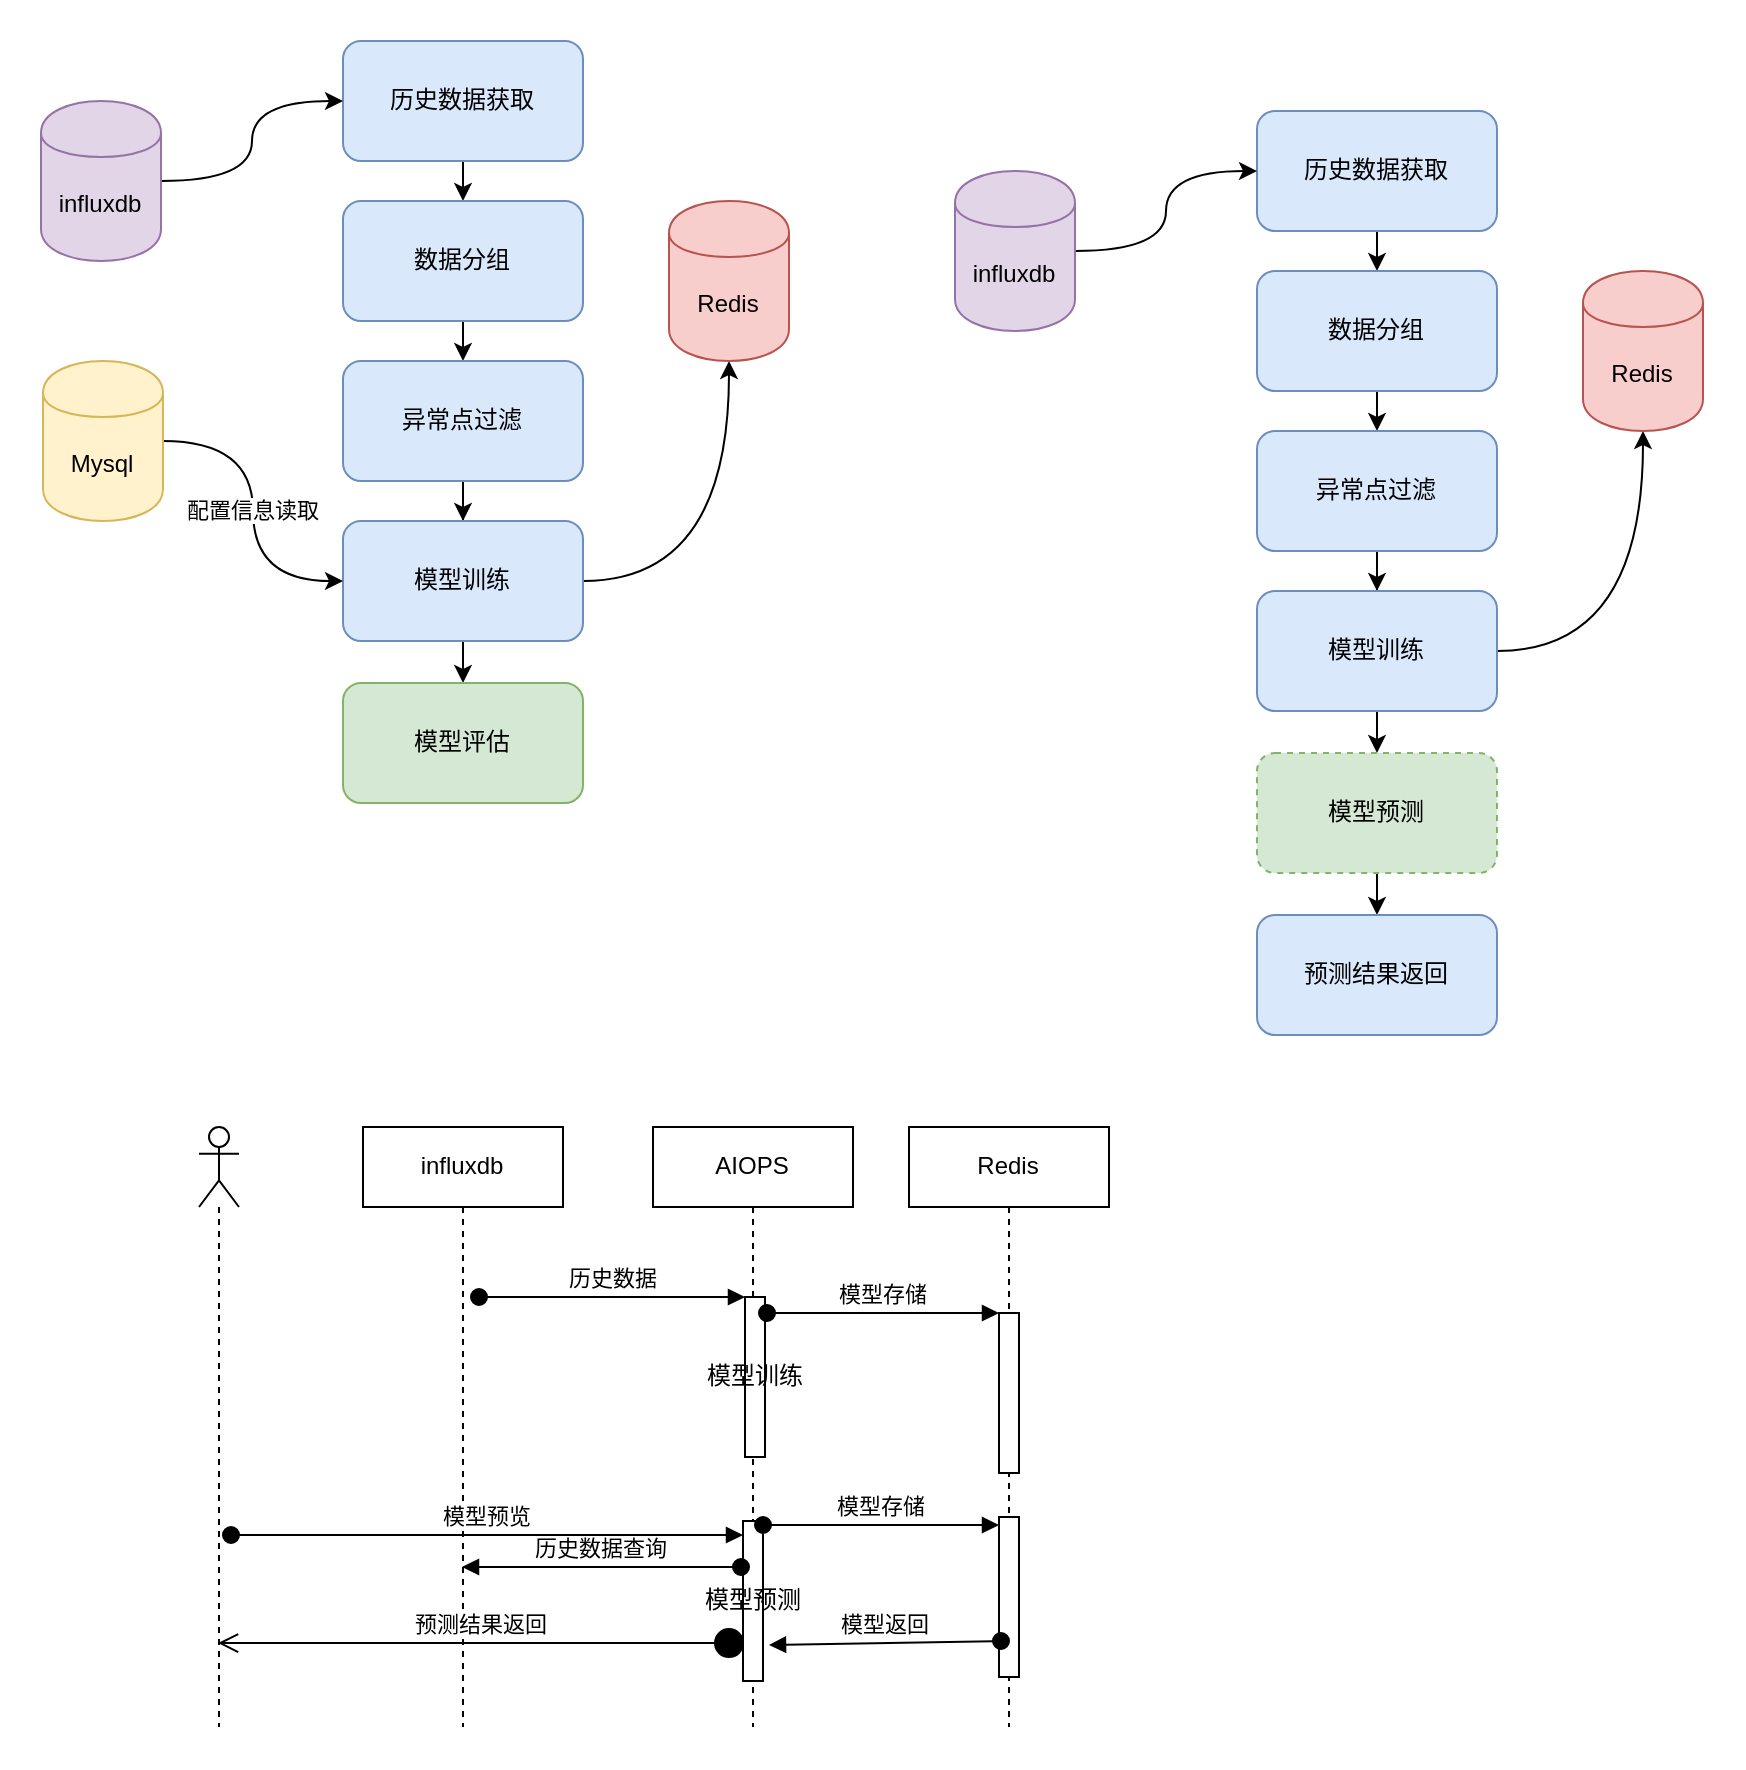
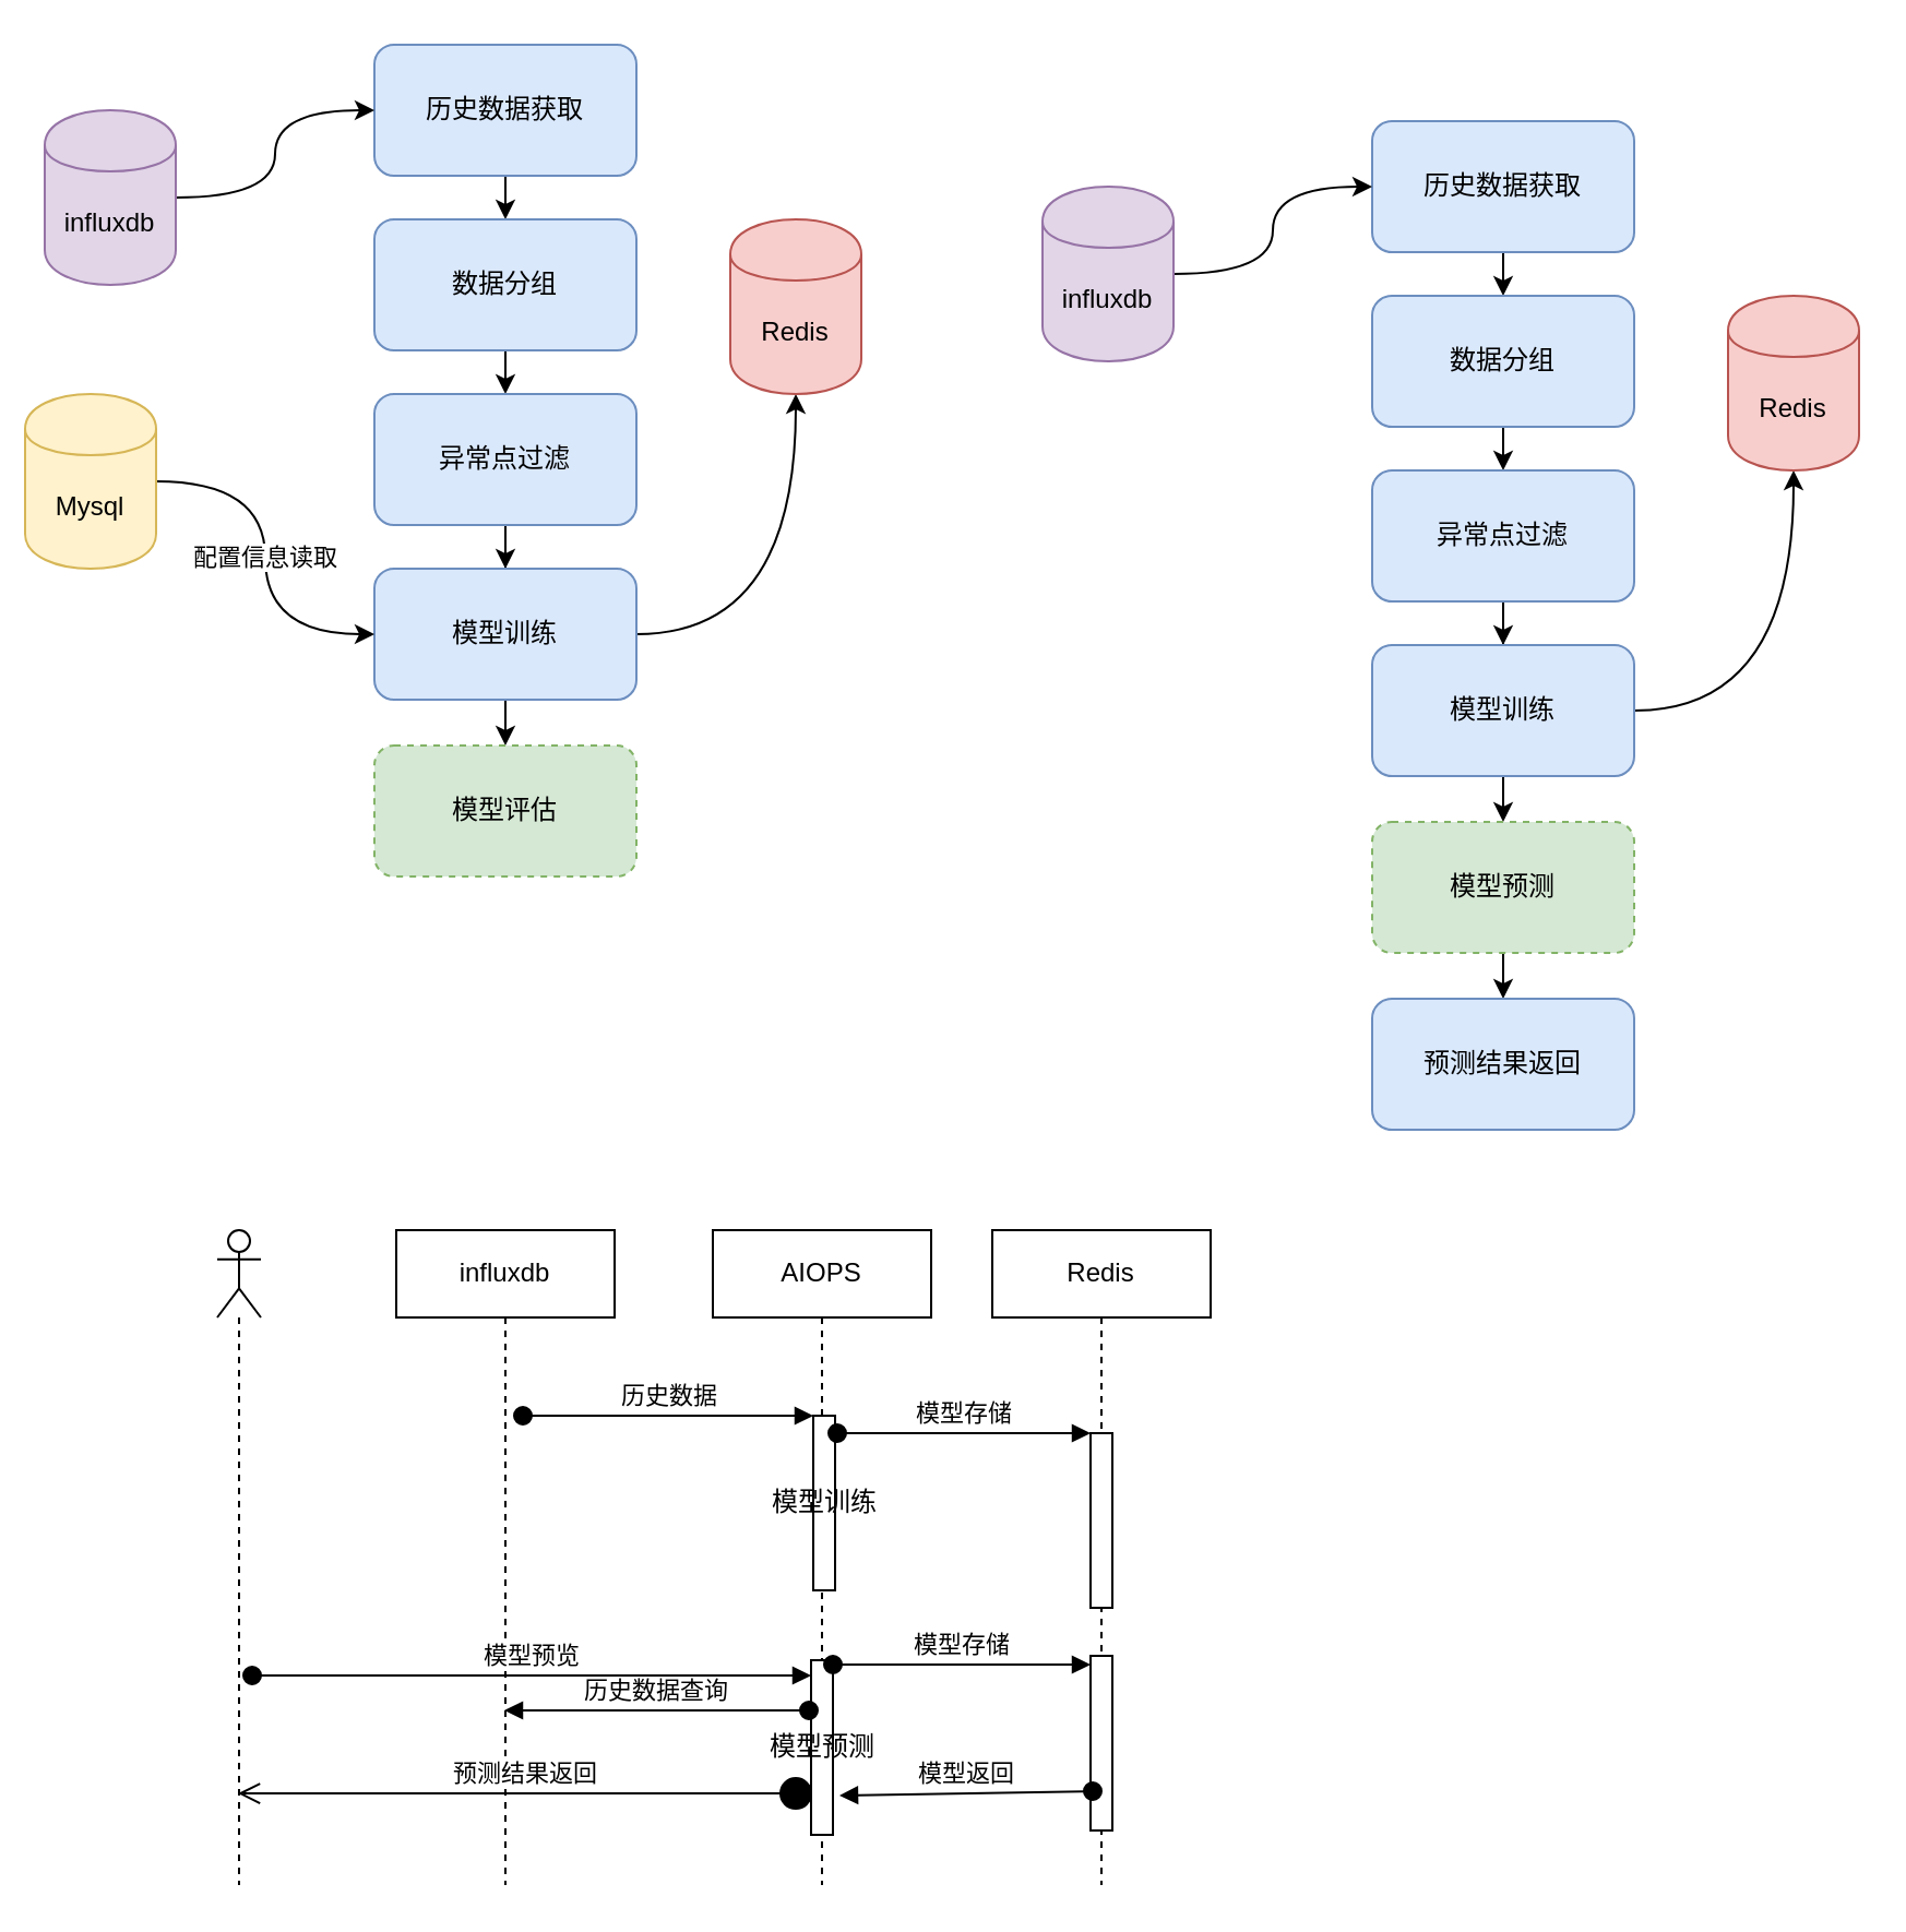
- <mxCell id="16" value="Mysql" style="shape=cylinder;whiteSpace=wrap;html=1;boundedLbl=1;backgroundOutline=1;fillColor=#fff2cc;strokeColor=#d6b656;" vertex="1" parent="1"><mxGeometry x="21" y="180" width="60" height="80" as="geometry" /></mxCell>
+ <mxCell id="16" value="Mysql" style="shape=cylinder;whiteSpace=wrap;html=1;boundedLbl=1;backgroundOutline=1;fillColor=#fff2cc;strokeColor=#d6b656;" vertex="1" parent="1"><mxGeometry x="11" y="180" width="60" height="80" as="geometry" /></mxCell>
- <mxCell id="14" value="模型评估" style="rounded=1;whiteSpace=wrap;html=1;fillColor=#d5e8d4;strokeColor=#82b366;dashed=0;" vertex="1" parent="1"><mxGeometry x="171" y="341" width="120" height="60" as="geometry" /></mxCell>
+ <mxCell id="14" value="模型评估" style="rounded=1;whiteSpace=wrap;html=1;fillColor=#d5e8d4;strokeColor=#82b366;dashed=1;" vertex="1" parent="1"><mxGeometry x="171" y="341" width="120" height="60" as="geometry" /></mxCell>
